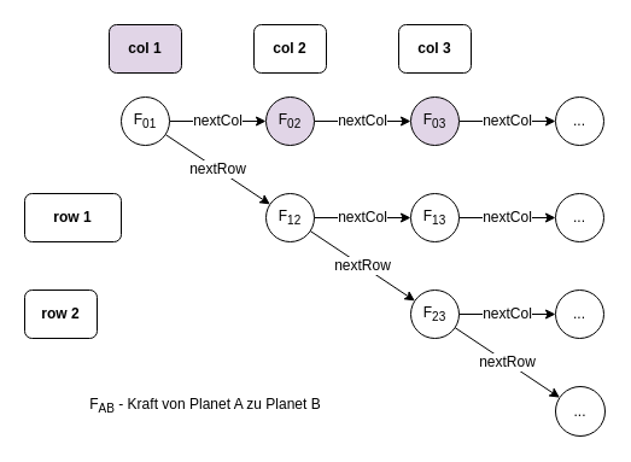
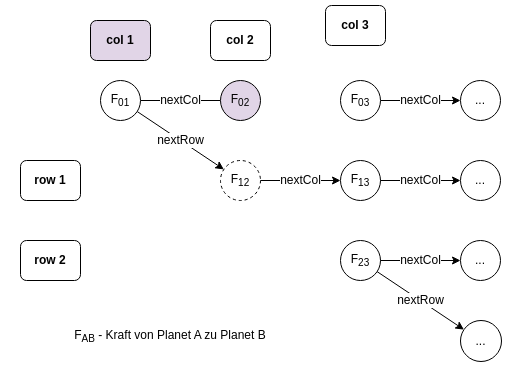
- <mxCell id="25" value="col 3" style="rounded=1;whiteSpace=wrap;html=1;fontStyle=1;fontSize=12;fontFamily=Liberation Sans;" vertex="1" parent="1"><mxGeometry x="330" y="20" width="60" height="40" as="geometry" /></mxCell>
+ <mxCell id="25" value="col 3" style="rounded=1;whiteSpace=wrap;html=1;fontStyle=1;fontSize=12;fontFamily=Liberation Sans;" vertex="1" parent="1"><mxGeometry x="325" y="5" width="60" height="40" as="geometry" /></mxCell>
- <mxCell id="2" value="nextCol" style="edgeStyle=orthogonalEdgeStyle;rounded=0;orthogonalLoop=1;jettySize=auto;html=1;fontSize=12;fontFamily=Liberation Sans;" edge="1" parent="1" source="5" target="7"><mxGeometry relative="1" as="geometry"><mxPoint as="offset" /></mxGeometry></mxCell>
+ <mxCell id="2" value="nextCol" style="edgeStyle=orthogonalEdgeStyle;rounded=0;orthogonalLoop=1;jettySize=auto;html=1;fontSize=12;fontFamily=Liberation Sans;endArrow=none;" edge="1" parent="1" source="5" target="7"><mxGeometry relative="1" as="geometry"><mxPoint as="offset" /></mxGeometry></mxCell>
- <mxCell id="6" value="nextCol" style="edgeStyle=orthogonalEdgeStyle;rounded=0;orthogonalLoop=1;jettySize=auto;html=1;fontSize=12;fontFamily=Liberation Sans;" edge="1" parent="1" source="7" target="9"><mxGeometry relative="1" as="geometry" /></mxCell>
- <mxCell id="9" value="F&lt;sub&gt;03&lt;/sub&gt;" style="ellipse;whiteSpace=wrap;html=1;aspect=fixed;fontSize=12;fontFamily=Liberation Sans;fillColor=#e1d5e7;" vertex="1" parent="1"><mxGeometry x="340" y="80" width="40" height="40" as="geometry" /></mxCell>
+ <mxCell id="9" value="F&lt;sub&gt;03&lt;/sub&gt;" style="ellipse;whiteSpace=wrap;html=1;aspect=fixed;fontSize=12;fontFamily=Liberation Sans;" vertex="1" parent="1"><mxGeometry x="340" y="80" width="40" height="40" as="geometry" /></mxCell>
- <mxCell id="21" value="row 1" style="rounded=1;whiteSpace=wrap;html=1;fontStyle=1;fontSize=12;fontFamily=Liberation Sans;" vertex="1" parent="1"><mxGeometry x="20" y="160" width="80" height="40" as="geometry" /></mxCell>
+ <mxCell id="21" value="row 1" style="rounded=1;whiteSpace=wrap;html=1;fontStyle=1;fontSize=12;fontFamily=Liberation Sans;" vertex="1" parent="1"><mxGeometry x="20" y="160" width="60" height="40" as="geometry" /></mxCell>
- <mxCell id="11" value="F&lt;span&gt;&lt;sub&gt;12&lt;/sub&gt;&lt;/span&gt;" style="ellipse;whiteSpace=wrap;html=1;aspect=fixed;fontSize=12;fontFamily=Liberation Sans;" vertex="1" parent="1"><mxGeometry x="220" y="160" width="40" height="40" as="geometry" /></mxCell>
+ <mxCell id="11" value="F&lt;span&gt;&lt;sub&gt;12&lt;/sub&gt;&lt;/span&gt;" style="ellipse;whiteSpace=wrap;html=1;aspect=fixed;fontSize=12;fontFamily=Liberation Sans;dashed=1;" vertex="1" parent="1"><mxGeometry x="220" y="160" width="40" height="40" as="geometry" /></mxCell>
- <mxCell id="14" value="" style="rounded=0;orthogonalLoop=1;jettySize=auto;html=1;fontSize=12;fontFamily=Liberation Sans;" edge="1" parent="1" target="16" source="11"><mxGeometry relative="1" as="geometry"><mxPoint x="270" y="290" as="sourcePoint" /></mxGeometry></mxCell>
- <mxCell id="15" value="nextRow" style="edgeLabel;html=1;align=center;verticalAlign=middle;resizable=0;points=[];fontSize=12;fontFamily=Liberation Sans;" vertex="1" connectable="0" parent="14"><mxGeometry x="-0.027" relative="1" as="geometry"><mxPoint as="offset" /></mxGeometry></mxCell>
